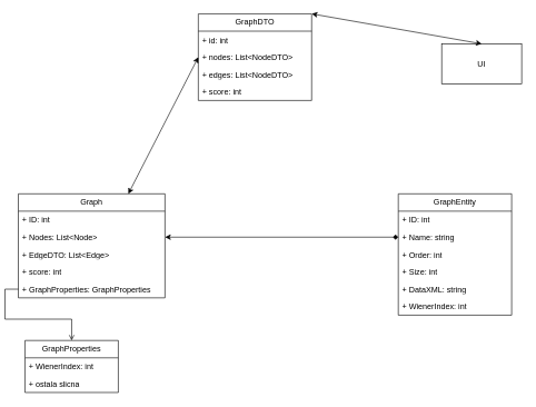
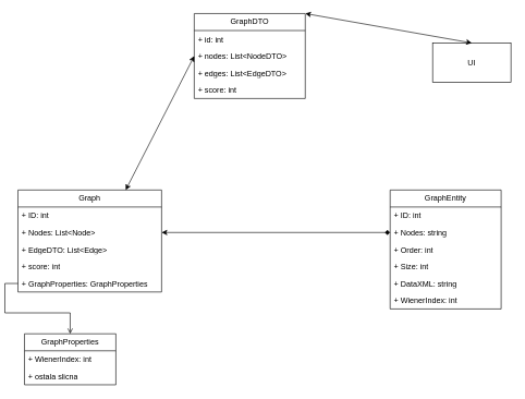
- <mxCell id="5" value="+ edges: List&amp;lt;NodeDTO&amp;gt;" style="text;strokeColor=none;fillColor=none;align=left;verticalAlign=top;spacingLeft=4;spacingRight=4;overflow=hidden;rotatable=0;points=[[0,0.5],[1,0.5]];portConstraint=eastwest;whiteSpace=wrap;html=1;" vertex="1" parent="2"><mxGeometry y="78" width="170" height="26" as="geometry" /></mxCell>
+ <mxCell id="5" value="+ edges: List&amp;lt;EdgeDTO&amp;gt;" style="text;strokeColor=none;fillColor=none;align=left;verticalAlign=top;spacingLeft=4;spacingRight=4;overflow=hidden;rotatable=0;points=[[0,0.5],[1,0.5]];portConstraint=eastwest;whiteSpace=wrap;html=1;" vertex="1" parent="2"><mxGeometry y="78" width="170" height="26" as="geometry" /></mxCell>
- <mxCell id="15" value="+ Name: string" style="text;strokeColor=none;fillColor=none;align=left;verticalAlign=top;spacingLeft=4;spacingRight=4;overflow=hidden;rotatable=0;points=[[0,0.5],[1,0.5]];portConstraint=eastwest;whiteSpace=wrap;html=1;" vertex="1" parent="13"><mxGeometry y="52" width="170" height="26" as="geometry" /></mxCell>
+ <mxCell id="15" value="+ Nodes: string" style="text;strokeColor=none;fillColor=none;align=left;verticalAlign=top;spacingLeft=4;spacingRight=4;overflow=hidden;rotatable=0;points=[[0,0.5],[1,0.5]];portConstraint=eastwest;whiteSpace=wrap;html=1;" vertex="1" parent="13"><mxGeometry y="52" width="170" height="26" as="geometry" /></mxCell>
